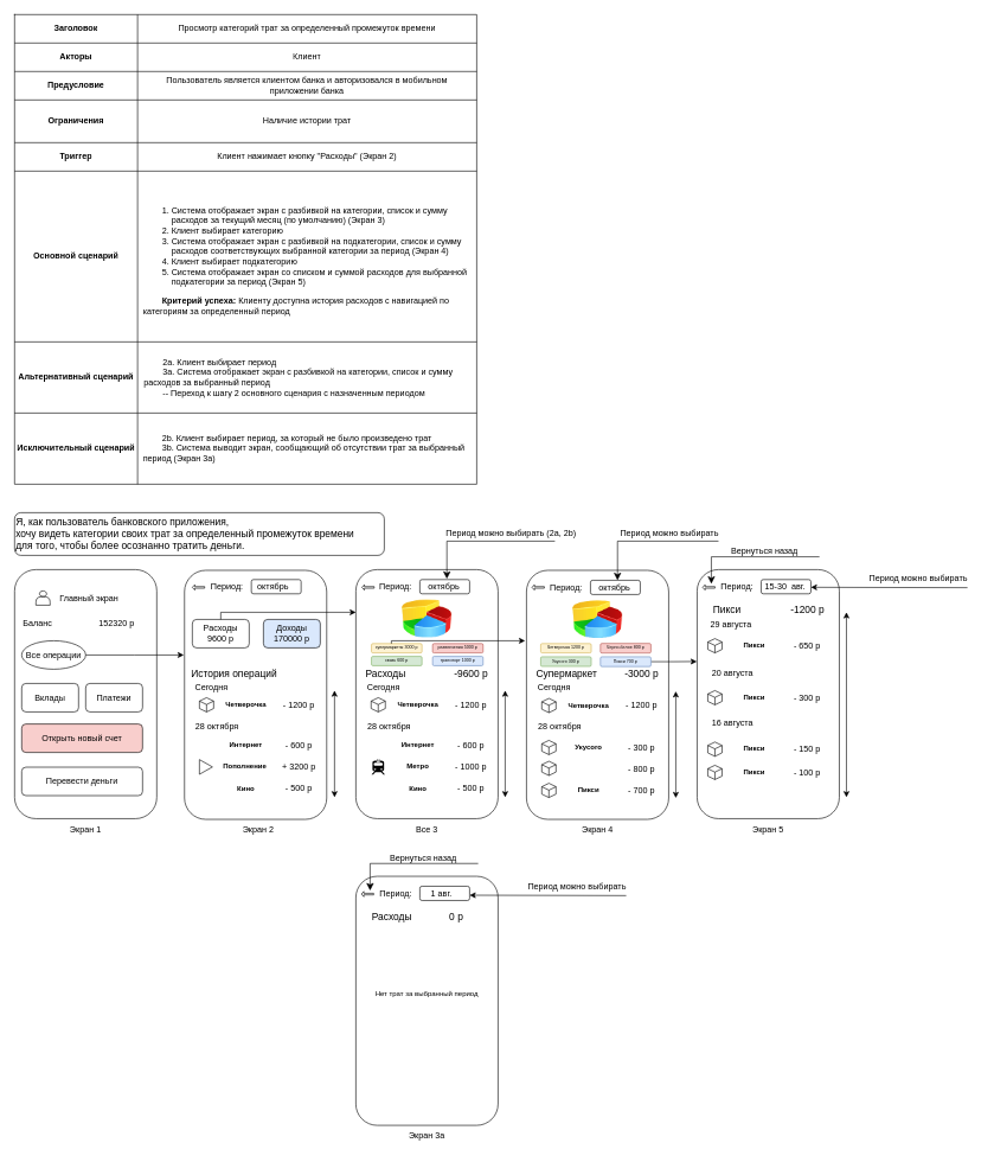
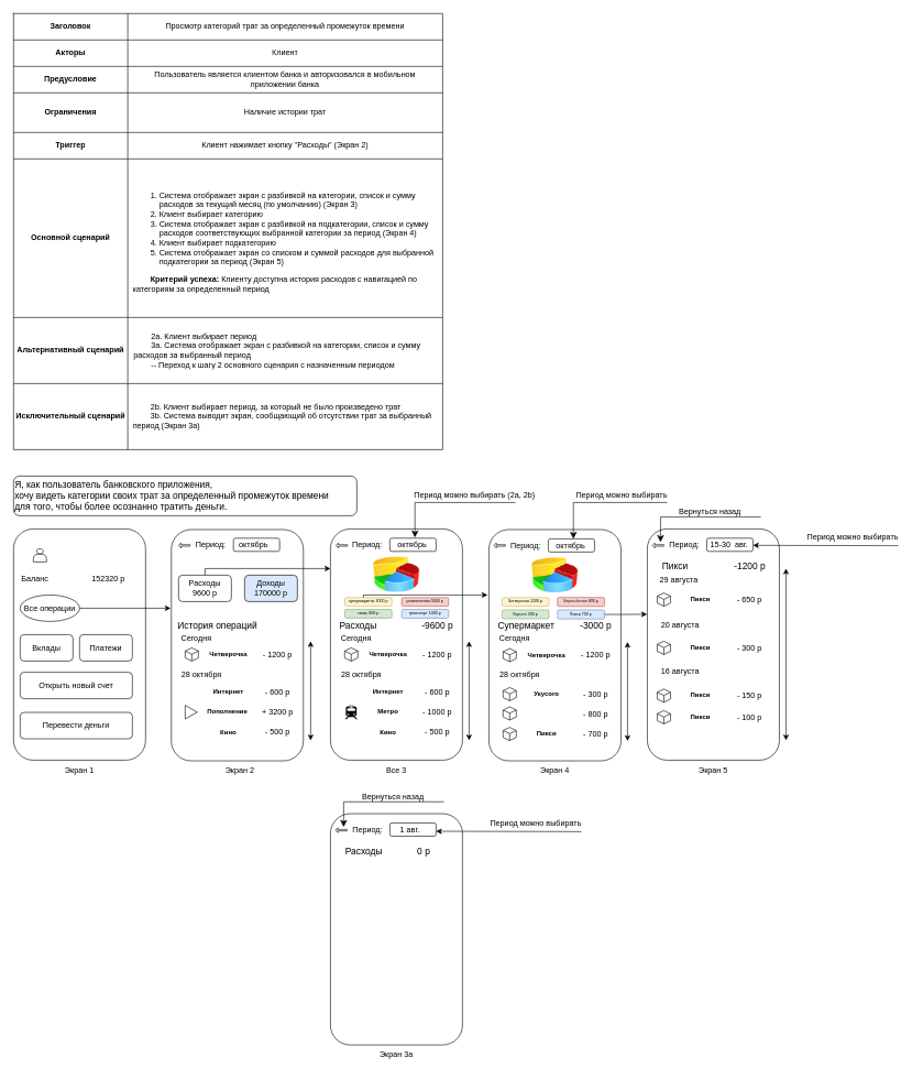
- <mxCell id="48" value="Главный экран" style="text;html=1;align=center;verticalAlign=middle;whiteSpace=wrap;rounded=0;" vertex="1" parent="1"><mxGeometry x="80" y="825" width="90" height="30" as="geometry" /></mxCell>
- <mxCell id="107" value="Открыть новый счет" style="rounded=1;whiteSpace=wrap;html=1;fillColor=#f8cecc;" vertex="1" parent="1"><mxGeometry x="30" y="1016.99" width="170" height="40" as="geometry" /></mxCell>
+ <mxCell id="107" value="Открыть новый счет" style="rounded=1;whiteSpace=wrap;html=1;" vertex="1" parent="1"><mxGeometry x="30" y="1016.99" width="170" height="40" as="geometry" /></mxCell>
- <mxCell id="144" value="&lt;font style=&quot;font-size: 10px;&quot;&gt;Нет трат за выбранный период&lt;/font&gt;" style="text;html=1;align=center;verticalAlign=middle;whiteSpace=wrap;rounded=0;" vertex="1" parent="1"><mxGeometry x="515" y="1380" width="170" height="30" as="geometry" /></mxCell>
